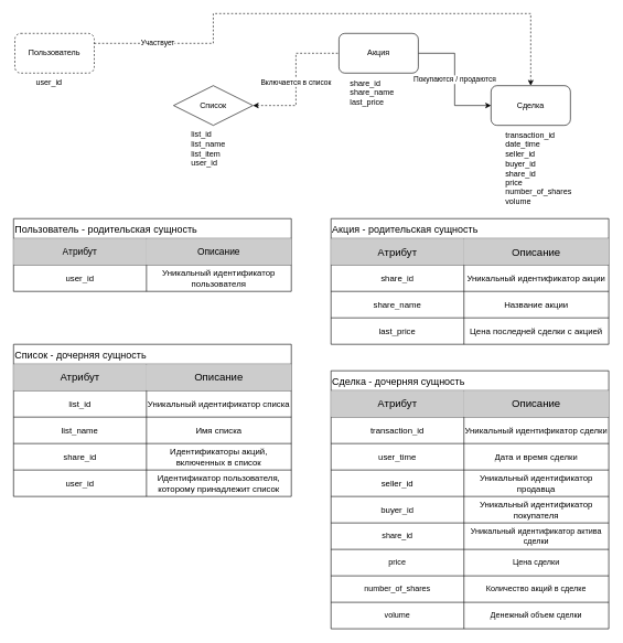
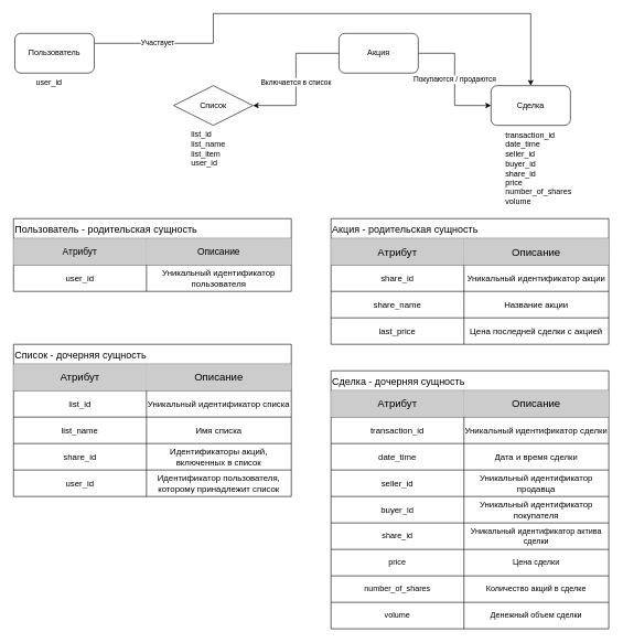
- <mxCell id="2" style="edgeStyle=orthogonalEdgeStyle;rounded=0;orthogonalLoop=1;jettySize=auto;html=1;exitX=1;exitY=0.25;exitDx=0;exitDy=0;entryX=0.5;entryY=0;entryDx=0;entryDy=0;dashed=1;" edge="1" parent="1" source="4" target="11"><mxGeometry relative="1" as="geometry"><Array as="points"><mxPoint x="322" y="65" /><mxPoint x="322" y="20" /><mxPoint x="802" y="20" /></Array></mxGeometry></mxCell>
+ <mxCell id="2" style="edgeStyle=orthogonalEdgeStyle;rounded=0;orthogonalLoop=1;jettySize=auto;html=1;exitX=1;exitY=0.25;exitDx=0;exitDy=0;entryX=0.5;entryY=0;entryDx=0;entryDy=0;" edge="1" parent="1" source="4" target="11"><mxGeometry relative="1" as="geometry"><Array as="points"><mxPoint x="322" y="65" /><mxPoint x="322" y="20" /><mxPoint x="802" y="20" /></Array></mxGeometry></mxCell>
- <mxCell id="4" value="Пользователь" style="rounded=1;whiteSpace=wrap;html=1;dashed=1;" vertex="1" parent="1"><mxGeometry x="22" y="50" width="120" height="60" as="geometry" /></mxCell>
+ <mxCell id="4" value="Пользователь" style="rounded=1;whiteSpace=wrap;html=1;" vertex="1" parent="1"><mxGeometry x="22" y="50" width="120" height="60" as="geometry" /></mxCell>
- <mxCell id="5" style="edgeStyle=orthogonalEdgeStyle;rounded=0;orthogonalLoop=1;jettySize=auto;html=1;exitX=1;exitY=0.5;exitDx=0;exitDy=0;entryX=0;entryY=0.5;entryDx=0;entryDy=0;endArrow=none;endFill=0;startArrow=classic;startFill=1;dashed=1;" edge="1" parent="1" source="7" target="10"><mxGeometry relative="1" as="geometry" /></mxCell>
+ <mxCell id="5" style="edgeStyle=orthogonalEdgeStyle;rounded=0;orthogonalLoop=1;jettySize=auto;html=1;exitX=1;exitY=0.5;exitDx=0;exitDy=0;entryX=0;entryY=0.5;entryDx=0;entryDy=0;endArrow=none;endFill=0;startArrow=classic;startFill=1;" edge="1" parent="1" source="7" target="10"><mxGeometry relative="1" as="geometry" /></mxCell>
- <mxCell id="15" value="share_id&lt;div&gt;share_name&lt;br&gt;&lt;div&gt;last_price&lt;/div&gt;&lt;/div&gt;" style="text;html=1;align=left;verticalAlign=middle;resizable=0;points=[];autosize=1;strokeColor=none;fillColor=none;" vertex="1" parent="1"><mxGeometry x="527" y="110" width="90" height="60" as="geometry" /></mxCell>
- <mxCell id="60" value="&lt;span style=&quot;font-size: 13px; text-align: left; text-wrap-mode: nowrap;&quot;&gt;user_time&lt;/span&gt;" style="shape=partialRectangle;html=1;whiteSpace=wrap;connectable=0;strokeColor=inherit;overflow=hidden;fillColor=none;top=0;left=0;bottom=0;right=0;pointerEvents=1;fontSize=13;" vertex="1" parent="59"><mxGeometry width="201" height="40" as="geometry"><mxRectangle width="201" height="40" as="alternateBounds" /></mxGeometry></mxCell>
+ <mxCell id="60" value="&lt;span style=&quot;font-size: 13px; text-align: left; text-wrap-mode: nowrap;&quot;&gt;date_time&lt;/span&gt;" style="shape=partialRectangle;html=1;whiteSpace=wrap;connectable=0;strokeColor=inherit;overflow=hidden;fillColor=none;top=0;left=0;bottom=0;right=0;pointerEvents=1;fontSize=13;" vertex="1" parent="59"><mxGeometry width="201" height="40" as="geometry"><mxRectangle width="201" height="40" as="alternateBounds" /></mxGeometry></mxCell>
